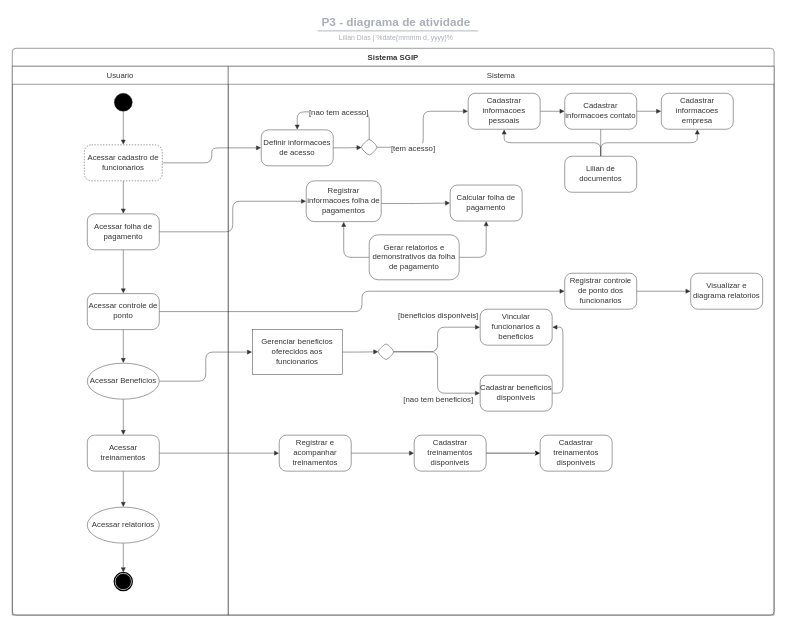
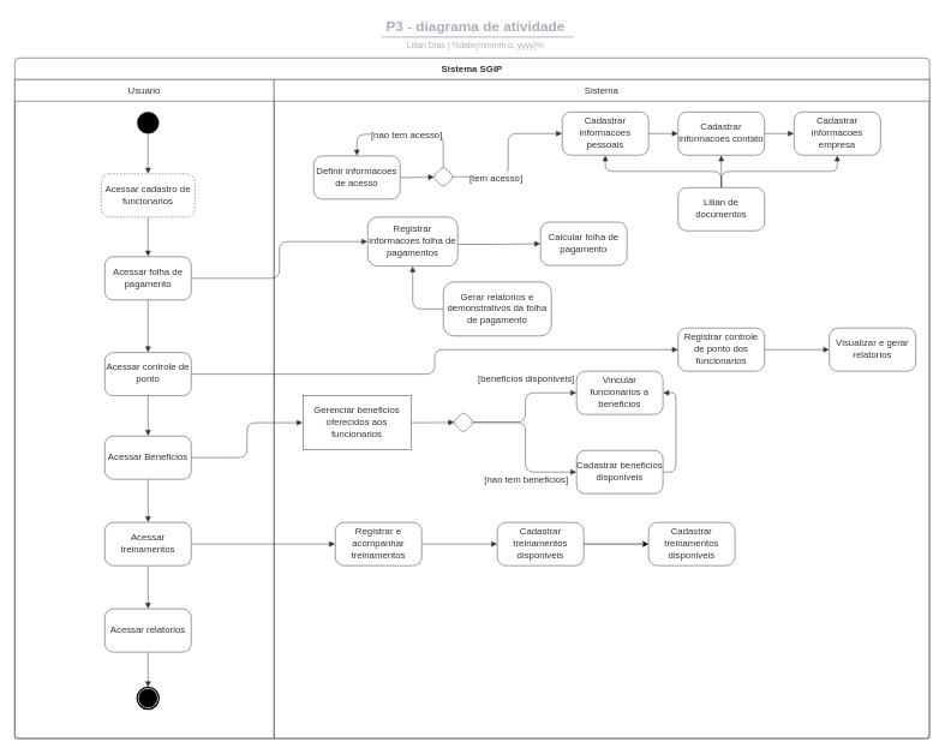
- <mxCell id="32" value="" style="html=1;jettySize=18;whiteSpace=wrap;fontSize=13;strokeColor=#333333;strokeOpacity=100;strokeWidth=0.8;rounded=1;arcSize=24;edgeStyle=orthogonalEdgeStyle;startArrow=none;endArrow=none;endFill=1;exitX=0.5;exitY=-0.006;exitPerimeter=0;entryX=0.5;entryY=1.006;entryPerimeter=0;lucidId=gbmx~8WqX-Ra;" edge="1" parent="1" source="23" target="21"><mxGeometry width="100" height="100" relative="1" as="geometry"><Array as="points" /></mxGeometry></mxCell>
+ <mxCell id="32" value="" style="html=1;jettySize=18;whiteSpace=wrap;fontSize=13;strokeColor=#333333;strokeOpacity=100;strokeWidth=0.8;rounded=1;arcSize=24;edgeStyle=orthogonalEdgeStyle;startArrow=none;endArrow=block;endFill=1;exitX=0.5;exitY=-0.006;exitPerimeter=0;entryX=0.5;entryY=1.006;entryPerimeter=0;lucidId=gbmx~8WqX-Ra;" edge="1" parent="1" source="23" target="21"><mxGeometry width="100" height="100" relative="1" as="geometry"><Array as="points" /></mxGeometry></mxCell>
- <mxCell id="37" value="" style="html=1;jettySize=18;whiteSpace=wrap;fontSize=13;strokeColor=#333333;strokeOpacity=100;strokeWidth=0.8;rounded=1;arcSize=24;edgeStyle=orthogonalEdgeStyle;startArrow=none;endArrow=block;endFill=1;exitX=1.003;exitY=0.5;exitPerimeter=0;entryX=-0.003;entryY=0.5;entryPerimeter=0;lucidId=Mgmxp80k2beB;" edge="1" parent="1" source="11" target="24"><mxGeometry width="100" height="100" relative="1" as="geometry"><Array as="points" /></mxGeometry></mxCell>
- <mxCell id="45" value="" style="html=1;jettySize=18;whiteSpace=wrap;fontSize=13;strokeColor=#333333;strokeOpacity=100;strokeWidth=0.8;rounded=1;arcSize=24;edgeStyle=orthogonalEdgeStyle;startArrow=none;endArrow=block;endFill=1;exitX=1.003;exitY=0.5;exitPerimeter=0;entryX=0.5;entryY=1.006;entryPerimeter=0;lucidId=kvmx_bzah0VJ;" edge="1" parent="1" source="26" target="25"><mxGeometry width="100" height="100" relative="1" as="geometry"><Array as="points" /></mxGeometry></mxCell>
- <mxCell id="51" value="&lt;div style=&quot;display: flex; justify-content: center; text-align: center; align-items: baseline; font-size: 0; line-height: 1.25;margin-top: -2px;&quot;&gt;&lt;span&gt;&lt;span style=&quot;font-size:13px;color:#333333;&quot;&gt;Visualizar e diagrama relatorios&lt;/span&gt;&lt;/span&gt;&lt;/div&gt;" style="rounded=1;arcSize=20;whiteSpace=wrap;overflow=block;blockSpacing=1;html=1;fontSize=13;spacing=0;strokeColor=#333333;strokeOpacity=100;fillOpacity=100;fillColor=#ffffff;strokeWidth=0.8;" vertex="1" parent="1"><mxGeometry x="1151" y="455" width="120" height="60" as="geometry" /></mxCell>
+ <mxCell id="51" value="&lt;div style=&quot;display: flex; justify-content: center; text-align: center; align-items: baseline; font-size: 0; line-height: 1.25;margin-top: -2px;&quot;&gt;&lt;span&gt;&lt;span style=&quot;font-size:13px;color:#333333;&quot;&gt;Visualizar e gerar relatorios&lt;/span&gt;&lt;/span&gt;&lt;/div&gt;" style="rounded=1;arcSize=20;whiteSpace=wrap;overflow=block;blockSpacing=1;html=1;fontSize=13;spacing=0;strokeColor=#333333;strokeOpacity=100;fillOpacity=100;fillColor=#ffffff;strokeWidth=0.8;" vertex="1" parent="1"><mxGeometry x="1151" y="455" width="120" height="60" as="geometry" /></mxCell>
- <mxCell id="15" value="&lt;div style=&quot;display: flex; justify-content: center; text-align: center; align-items: baseline; font-size: 0; line-height: 1.25;margin-top: -2px;&quot;&gt;&lt;span&gt;&lt;span style=&quot;font-size:13px;color:#333333;&quot;&gt;Acessar Beneficios&lt;/span&gt;&lt;/span&gt;&lt;/div&gt;" style="ellipse;arcSize=20;whiteSpace=wrap;overflow=block;blockSpacing=1;html=1;fontSize=13;spacing=0;strokeColor=#333333;strokeOpacity=100;fillOpacity=100;fillColor=#ffffff;strokeWidth=0.8;" vertex="1" parent="1"><mxGeometry x="145" y="605" width="120" height="60" as="geometry" /></mxCell>
+ <mxCell id="15" value="&lt;div style=&quot;display: flex; justify-content: center; text-align: center; align-items: baseline; font-size: 0; line-height: 1.25;margin-top: -2px;&quot;&gt;&lt;span&gt;&lt;span style=&quot;font-size:13px;color:#333333;&quot;&gt;Acessar Beneficios&lt;/span&gt;&lt;/span&gt;&lt;/div&gt;" style="rounded=1;arcSize=20;whiteSpace=wrap;overflow=block;blockSpacing=1;html=1;fontSize=13;spacing=0;strokeColor=#333333;strokeOpacity=100;fillOpacity=100;fillColor=#ffffff;strokeWidth=0.8;" vertex="1" parent="1"><mxGeometry x="145" y="605" width="120" height="60" as="geometry" /></mxCell>
- <mxCell id="19" value="&lt;div style=&quot;display: flex; justify-content: center; text-align: center; align-items: baseline; font-size: 0; line-height: 1.25;margin-top: -2px;&quot;&gt;&lt;span&gt;&lt;span style=&quot;font-size:13px;color:#333333;&quot;&gt;Acessar relatorios&lt;/span&gt;&lt;/span&gt;&lt;/div&gt;" style="ellipse;arcSize=20;whiteSpace=wrap;overflow=block;blockSpacing=1;html=1;fontSize=13;spacing=0;strokeColor=#333333;strokeOpacity=100;fillOpacity=100;fillColor=#ffffff;strokeWidth=0.8;" vertex="1" parent="1"><mxGeometry x="145" y="845" width="120" height="60" as="geometry" /></mxCell>
+ <mxCell id="19" value="&lt;div style=&quot;display: flex; justify-content: center; text-align: center; align-items: baseline; font-size: 0; line-height: 1.25;margin-top: -2px;&quot;&gt;&lt;span&gt;&lt;span style=&quot;font-size:13px;color:#333333;&quot;&gt;Acessar relatorios&lt;/span&gt;&lt;/span&gt;&lt;/div&gt;" style="rounded=1;arcSize=20;whiteSpace=wrap;overflow=block;blockSpacing=1;html=1;fontSize=13;spacing=0;strokeColor=#333333;strokeOpacity=100;fillOpacity=100;fillColor=#ffffff;strokeWidth=0.8;" vertex="1" parent="1"><mxGeometry x="145" y="845" width="120" height="60" as="geometry" /></mxCell>
